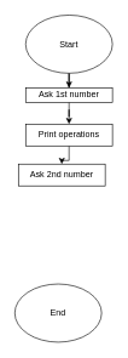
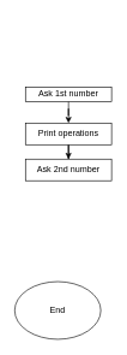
- <mxCell id="3" value="Start" style="ellipse;whiteSpace=wrap;html=1;" vertex="1" parent="1"><mxGeometry x="35" y="20" width="120" height="80" as="geometry" /></mxCell>
- <mxCell id="2" value="" style="edgeStyle=orthogonalEdgeStyle;rounded=0;orthogonalLoop=1;jettySize=auto;html=1;" edge="1" parent="1" source="3" target="6"><mxGeometry relative="1" as="geometry" /></mxCell>
- <mxCell id="9" value="Ask 2nd number" style="whiteSpace=wrap;html=1;" vertex="1" parent="1"><mxGeometry x="25" y="225" width="120" height="30" as="geometry" /></mxCell>
+ <mxCell id="9" value="Ask 2nd number" style="whiteSpace=wrap;html=1;" vertex="1" parent="1"><mxGeometry x="35" y="220" width="120" height="30" as="geometry" /></mxCell>
